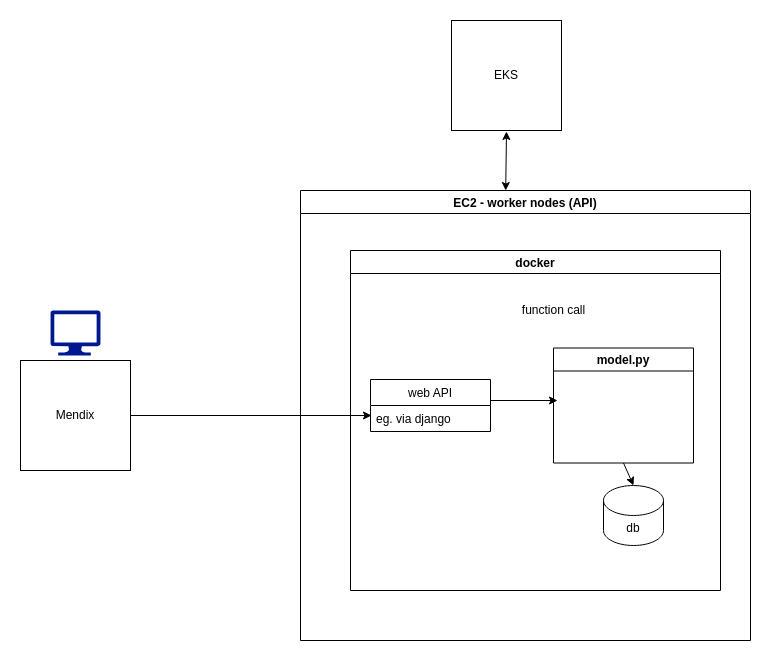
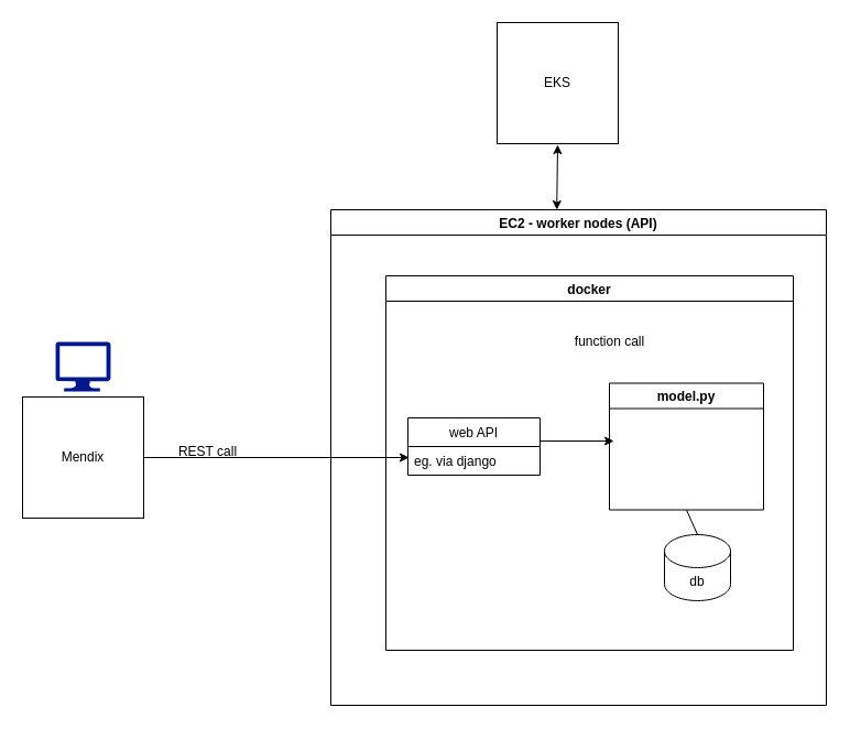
+ <mxCell id="12" value="REST call" style="text;html=1;align=center;verticalAlign=middle;resizable=0;points=[];autosize=1;strokeColor=none;" vertex="1" parent="1"><mxGeometry x="153" y="400" width="70" height="20" as="geometry" /></mxCell>
- <mxCell id="6" value="" style="endArrow=classic;html=1;exitX=0.5;exitY=1;exitDx=0;exitDy=0;entryX=0.5;entryY=0;entryDx=0;entryDy=0;entryPerimeter=0;" edge="1" parent="3" source="4" target="5"><mxGeometry width="50" height="50" relative="1" as="geometry"><mxPoint x="20" y="270" as="sourcePoint" /><mxPoint x="70" y="220" as="targetPoint" /></mxGeometry></mxCell>
+ <mxCell id="6" value="" style="endArrow=none;html=1;exitX=0.5;exitY=1;exitDx=0;exitDy=0;entryX=0.5;entryY=0;entryDx=0;entryDy=0;entryPerimeter=0;" edge="1" parent="3" source="4" target="5"><mxGeometry width="50" height="50" relative="1" as="geometry"><mxPoint x="20" y="270" as="sourcePoint" /><mxPoint x="70" y="220" as="targetPoint" /></mxGeometry></mxCell>
